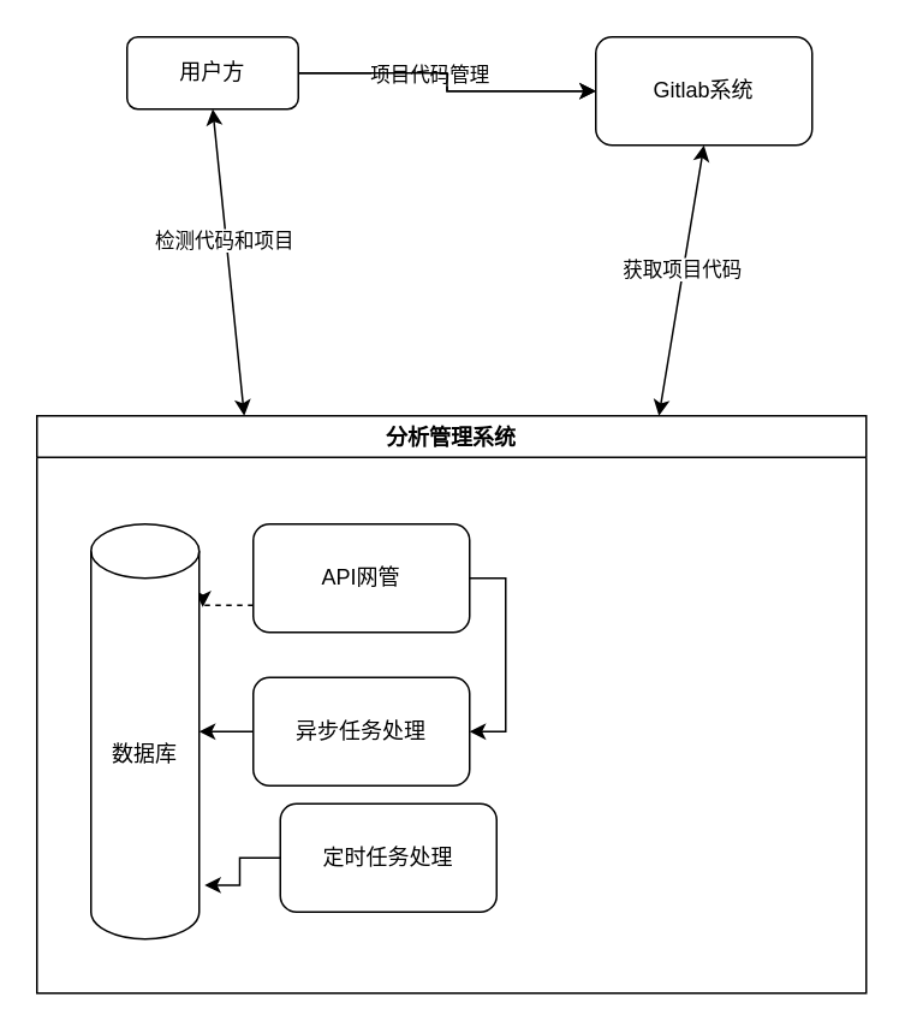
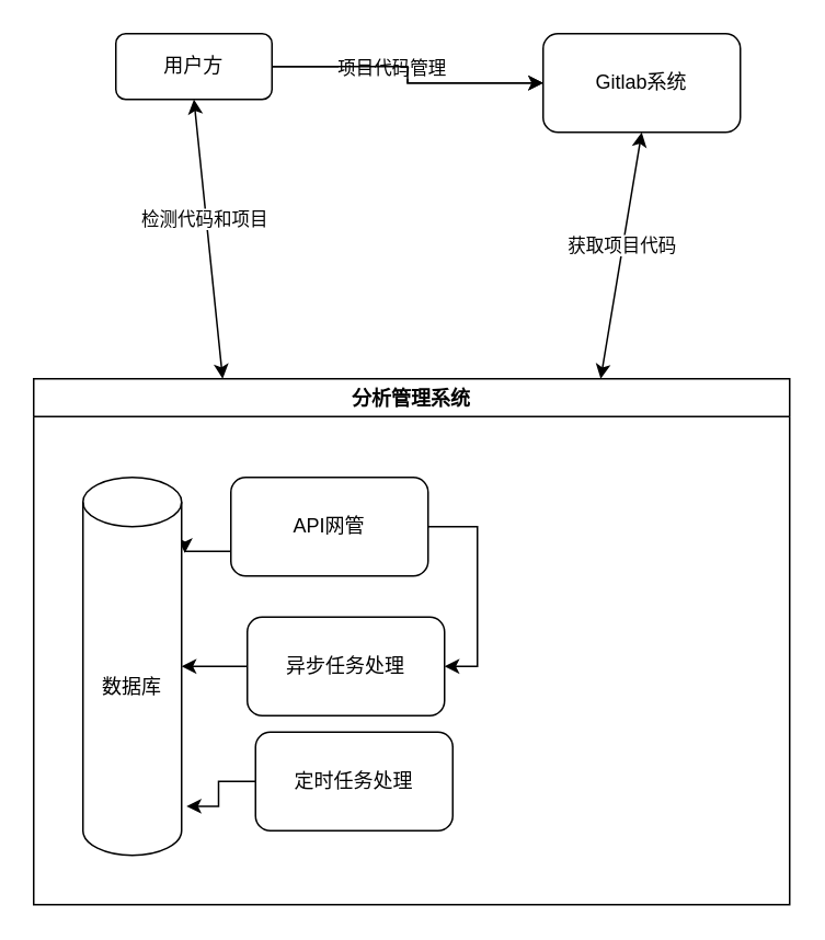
- <mxCell id="8" style="edgeStyle=orthogonalEdgeStyle;rounded=0;orthogonalLoop=1;jettySize=auto;html=1;exitX=0;exitY=0.75;exitDx=0;exitDy=0;entryX=1.033;entryY=0.2;entryDx=0;entryDy=0;entryPerimeter=0;dashed=1;" edge="1" parent="7" source="10" target="13"><mxGeometry relative="1" as="geometry" /></mxCell>
+ <mxCell id="8" style="edgeStyle=orthogonalEdgeStyle;rounded=0;orthogonalLoop=1;jettySize=auto;html=1;exitX=0;exitY=0.75;exitDx=0;exitDy=0;entryX=1.033;entryY=0.2;entryDx=0;entryDy=0;entryPerimeter=0;" edge="1" parent="7" source="10" target="13"><mxGeometry relative="1" as="geometry" /></mxCell>
- <mxCell id="12" value="异步任务处理" style="rounded=1;whiteSpace=wrap;html=1;" vertex="1" parent="7"><mxGeometry x="120" y="145" width="120" height="60" as="geometry" /></mxCell>
+ <mxCell id="12" value="异步任务处理" style="rounded=1;whiteSpace=wrap;html=1;" vertex="1" parent="7"><mxGeometry x="130" y="145" width="120" height="60" as="geometry" /></mxCell>
